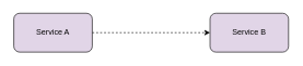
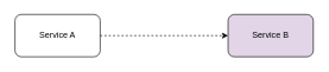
- <mxCell id="3" value="Service A" style="rounded=1;whiteSpace=wrap;html=1;fontSize=12;fillColor=#e1d5e7;" vertex="1" parent="1"><mxGeometry x="20" y="20" width="120" height="60" as="geometry" /></mxCell>
+ <mxCell id="3" value="Service A" style="rounded=1;whiteSpace=wrap;html=1;fontSize=12;" vertex="1" parent="1"><mxGeometry x="20" y="20" width="120" height="60" as="geometry" /></mxCell>
